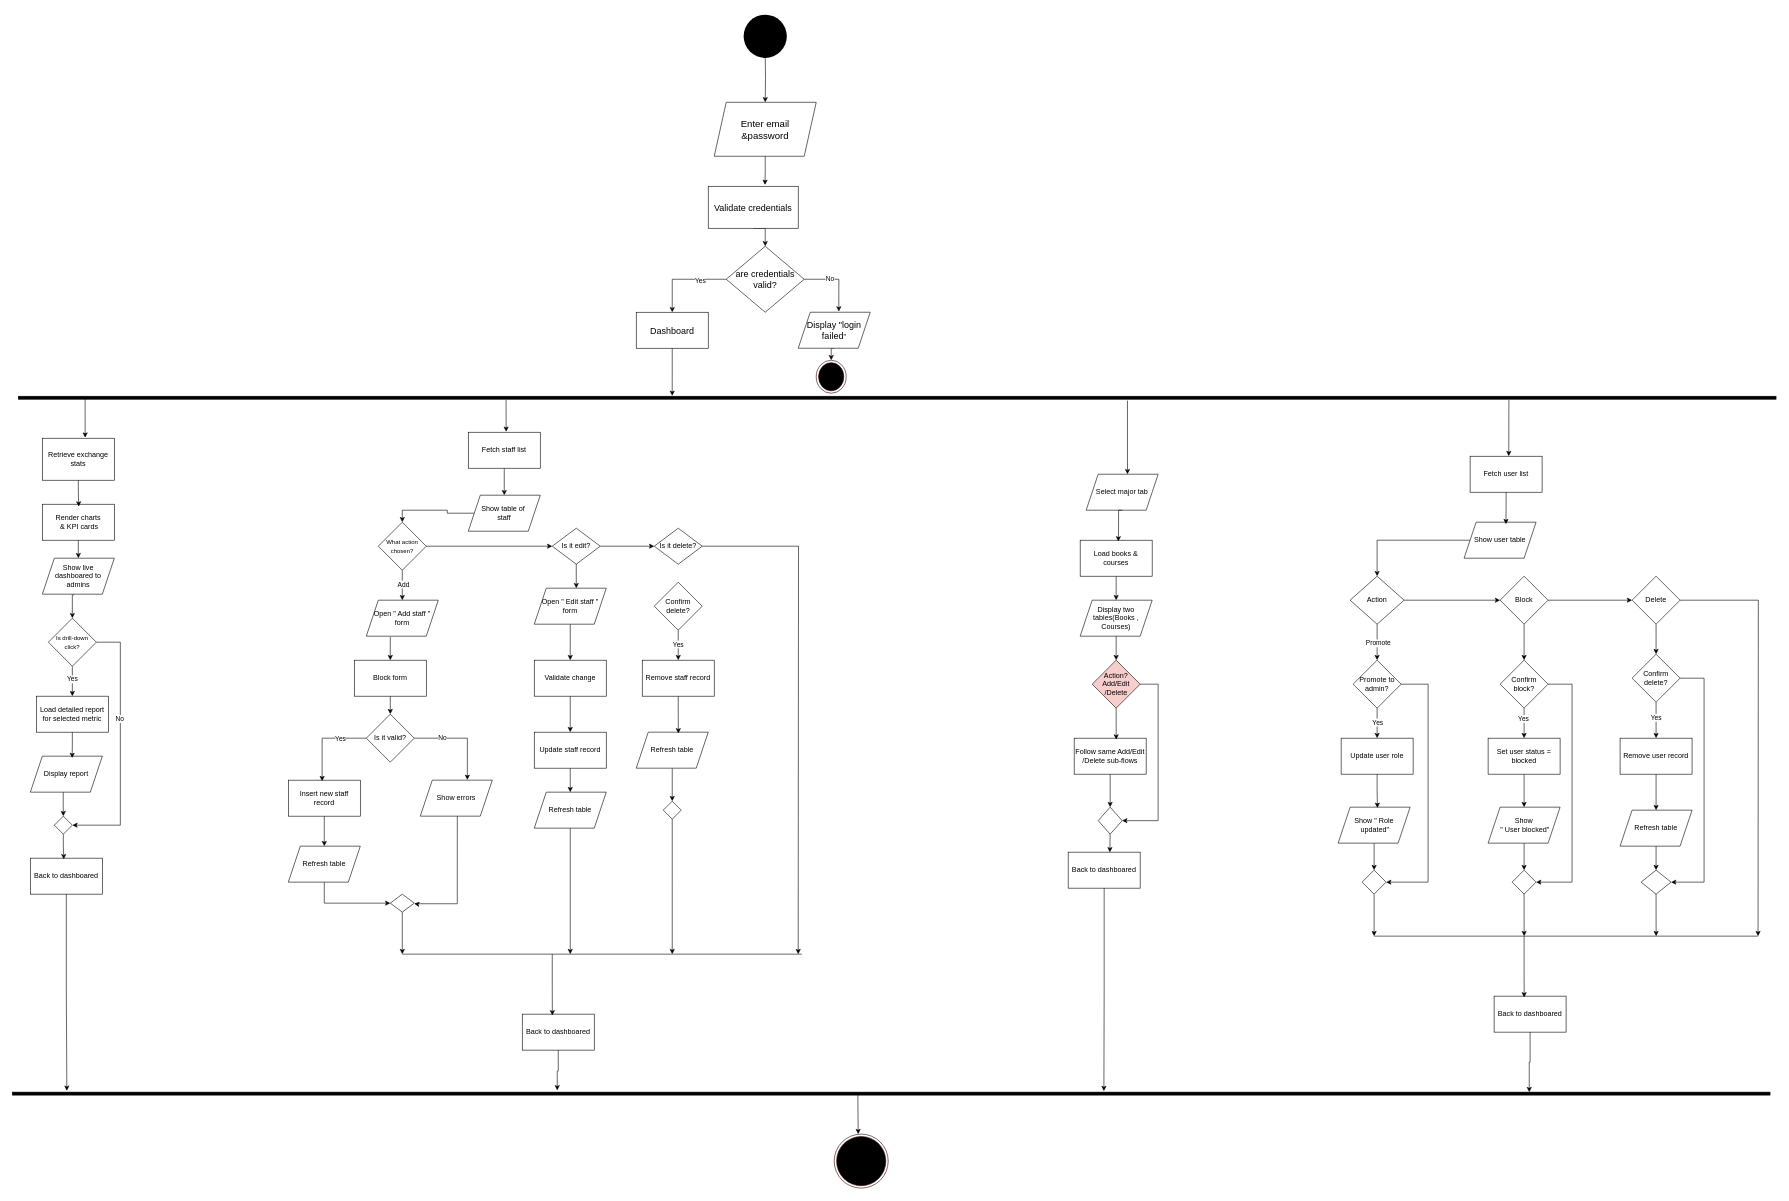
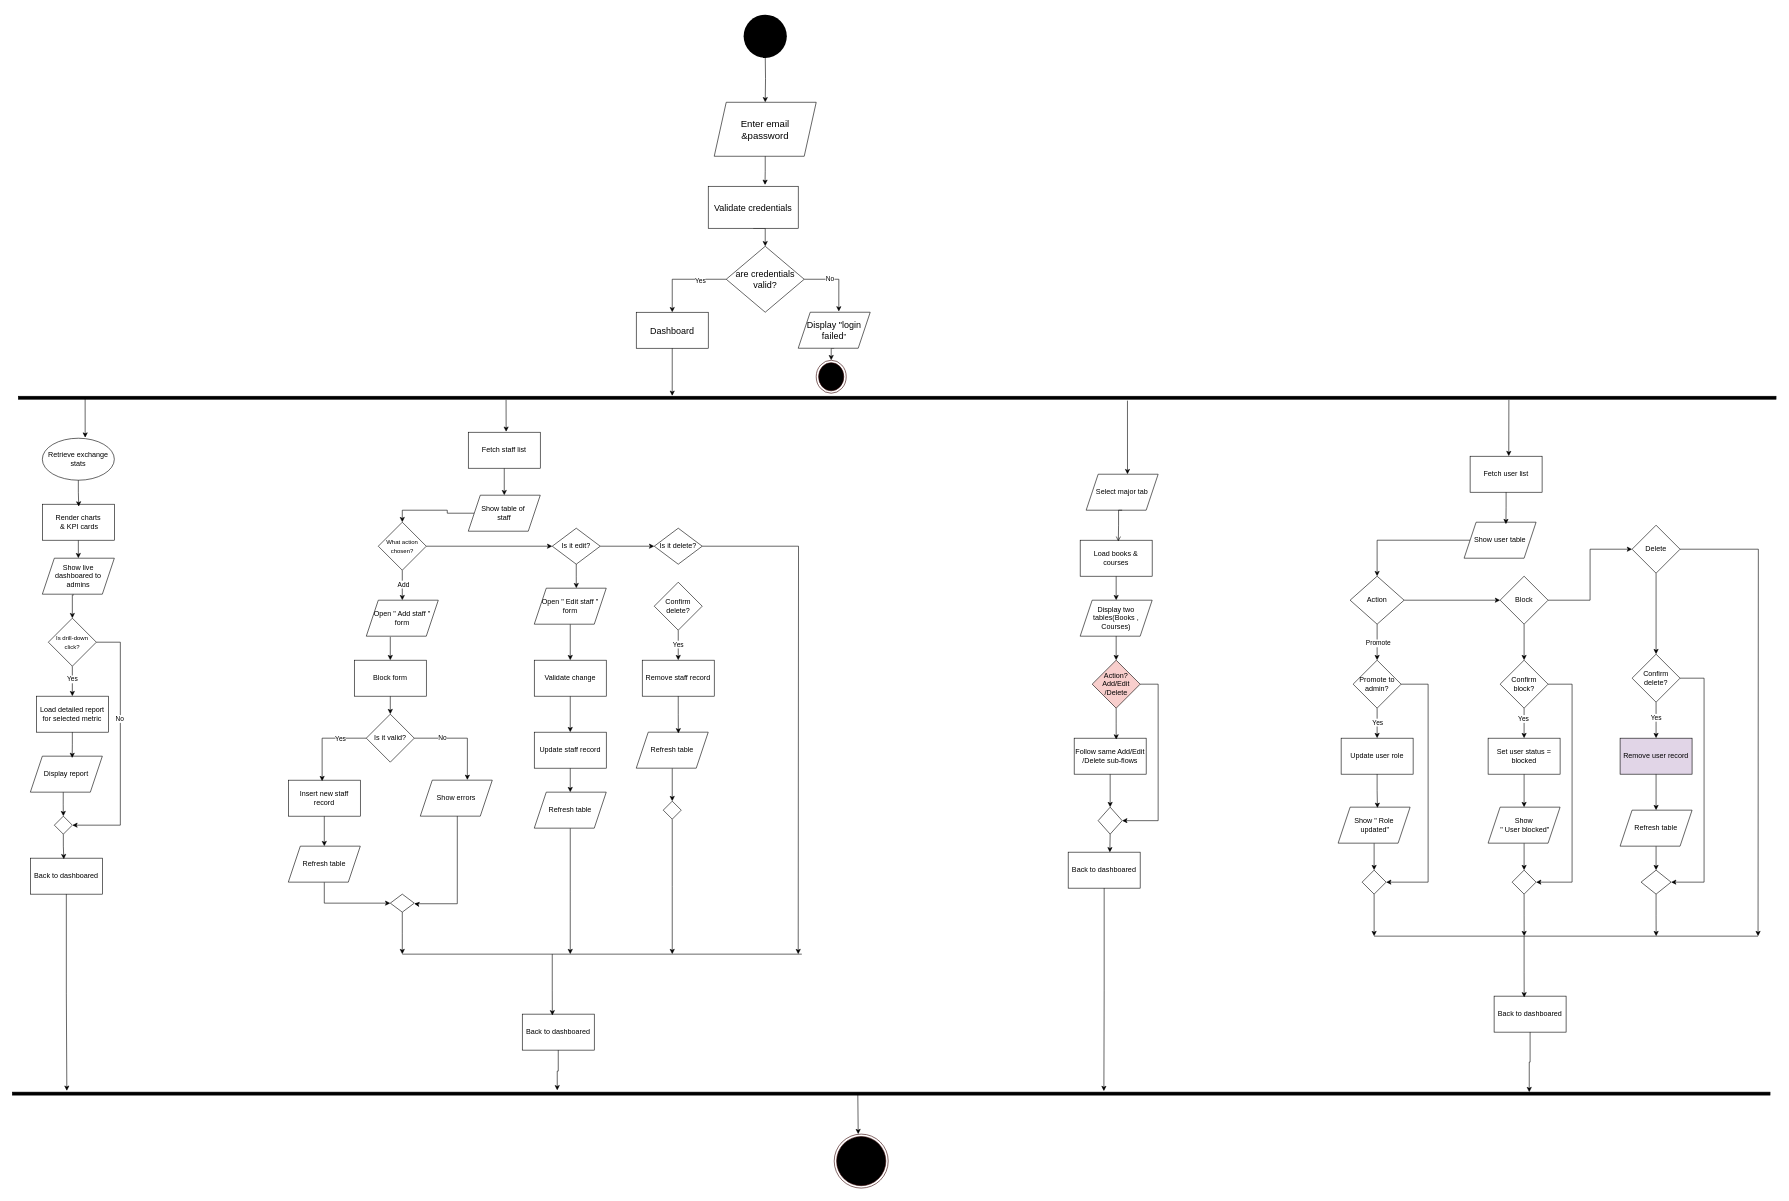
- <mxCell id="16" value="Retrieve exchange stats" style="rounded=0;whiteSpace=wrap;html=1;" parent="1" vertex="1"><mxGeometry x="70" y="730" width="120" height="70" as="geometry" /></mxCell>
+ <mxCell id="16" value="Retrieve exchange stats" style="ellipse;whiteSpace=wrap;html=1;" parent="1" vertex="1"><mxGeometry x="70" y="730" width="120" height="70" as="geometry" /></mxCell>
- <mxCell id="87" style="edgeStyle=orthogonalEdgeStyle;rounded=0;orthogonalLoop=1;jettySize=auto;html=1;exitX=0.5;exitY=1;exitDx=0;exitDy=0;entryX=0.53;entryY=0.034;entryDx=0;entryDy=0;entryPerimeter=0;" parent="1" source="84" target="86" edge="1"><mxGeometry relative="1" as="geometry"><Array as="points"><mxPoint x="1864" y="850" /><mxPoint x="1864" y="875" /><mxPoint x="1864" y="875" /></Array></mxGeometry></mxCell>
+ <mxCell id="87" style="edgeStyle=orthogonalEdgeStyle;rounded=0;orthogonalLoop=1;jettySize=auto;html=1;exitX=0.5;exitY=1;exitDx=0;exitDy=0;entryX=0.53;entryY=0.034;entryDx=0;entryDy=0;entryPerimeter=0;endArrow=open;" parent="1" source="84" target="86" edge="1"><mxGeometry relative="1" as="geometry"><Array as="points"><mxPoint x="1864" y="850" /><mxPoint x="1864" y="875" /><mxPoint x="1864" y="875" /></Array></mxGeometry></mxCell>
- <mxCell id="130" value="Delete" style="rhombus;whiteSpace=wrap;html=1;" parent="1" vertex="1"><mxGeometry x="2720" y="960" width="80" height="80" as="geometry" /></mxCell>
+ <mxCell id="130" value="Delete" style="rhombus;whiteSpace=wrap;html=1;" parent="1" vertex="1"><mxGeometry x="2720" y="875" width="80" height="80" as="geometry" /></mxCell>
- <mxCell id="136" value="Remove user record" style="rounded=0;whiteSpace=wrap;html=1;" parent="1" vertex="1"><mxGeometry x="2700" y="1230" width="120" height="60" as="geometry" /></mxCell>
+ <mxCell id="136" value="Remove user record" style="rounded=0;whiteSpace=wrap;html=1;fillColor=#e1d5e7;" parent="1" vertex="1"><mxGeometry x="2700" y="1230" width="120" height="60" as="geometry" /></mxCell>
